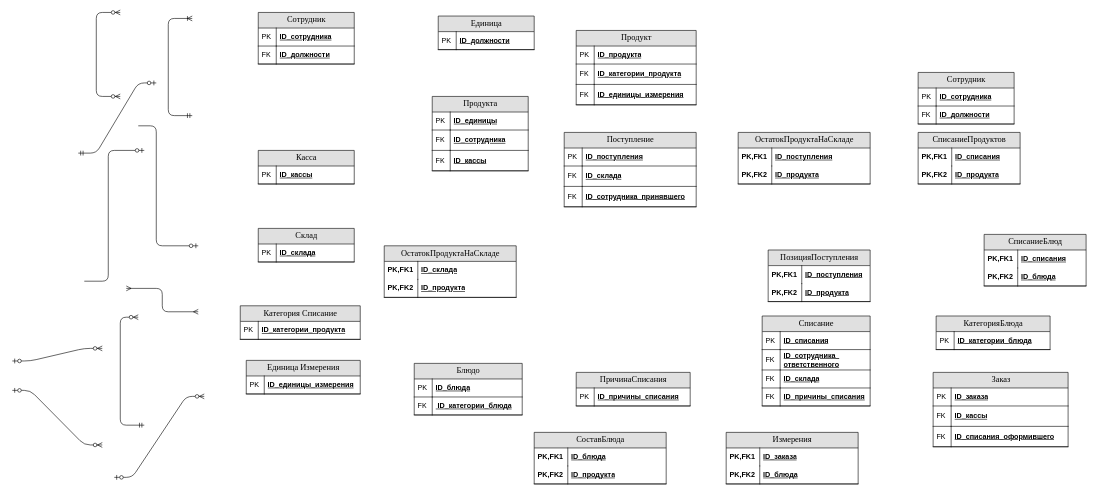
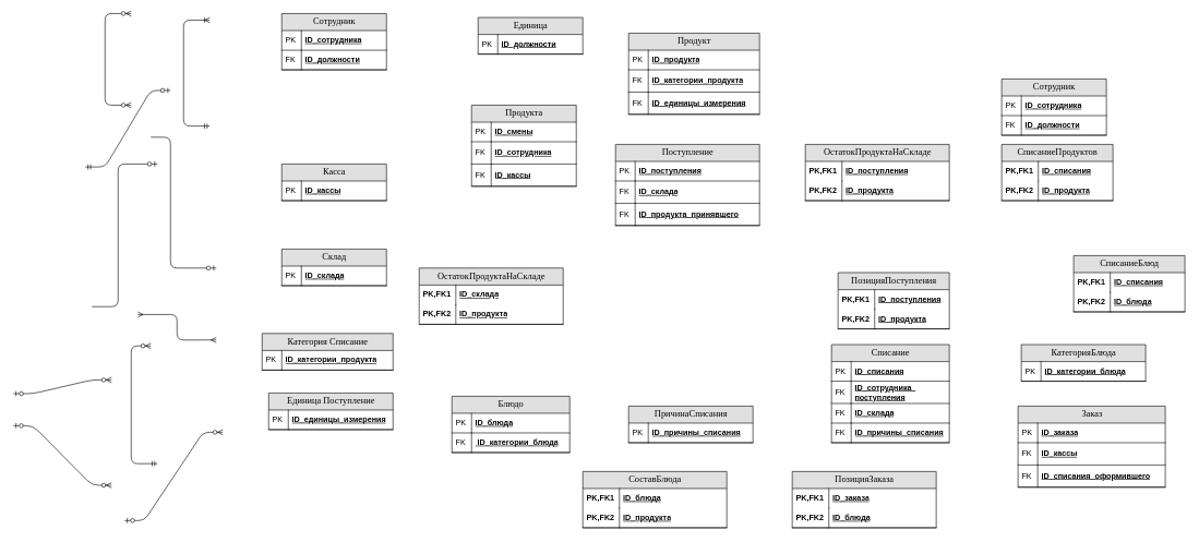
- <mxCell id="43" value="ID_единицы" style="shape=partialRectangle;top=0;left=0;right=0;bottom=1;html=1;align=left;verticalAlign=middle;fillColor=none;spacingLeft=34;spacingRight=4;whiteSpace=wrap;overflow=hidden;rotatable=0;points=[[0,0.5],[1,0.5]];portConstraint=eastwest;dropTarget=0;fontStyle=5;" vertex="1" parent="42"><mxGeometry y="26" width="160" height="30" as="geometry" /></mxCell>
+ <mxCell id="43" value="ID_смены" style="shape=partialRectangle;top=0;left=0;right=0;bottom=1;html=1;align=left;verticalAlign=middle;fillColor=none;spacingLeft=34;spacingRight=4;whiteSpace=wrap;overflow=hidden;rotatable=0;points=[[0,0.5],[1,0.5]];portConstraint=eastwest;dropTarget=0;fontStyle=5;" vertex="1" parent="42"><mxGeometry y="26" width="160" height="30" as="geometry" /></mxCell>
- <mxCell id="66" value="ID_сотрудника_принявшего" style="shape=partialRectangle;top=0;left=0;right=0;bottom=1;html=1;align=left;verticalAlign=middle;fillColor=none;spacingLeft=34;spacingRight=4;whiteSpace=wrap;overflow=hidden;rotatable=0;points=[[0,0.5],[1,0.5]];portConstraint=eastwest;dropTarget=0;fontStyle=5;" vertex="1" parent="61"><mxGeometry y="90" width="220" height="34" as="geometry" /></mxCell>
+ <mxCell id="66" value="ID_продукта_принявшего" style="shape=partialRectangle;top=0;left=0;right=0;bottom=1;html=1;align=left;verticalAlign=middle;fillColor=none;spacingLeft=34;spacingRight=4;whiteSpace=wrap;overflow=hidden;rotatable=0;points=[[0,0.5],[1,0.5]];portConstraint=eastwest;dropTarget=0;fontStyle=5;" vertex="1" parent="61"><mxGeometry y="90" width="220" height="34" as="geometry" /></mxCell>
- <mxCell id="79" value="ID_сотрудника_&lt;div&gt;ответственного&lt;/div&gt;" style="shape=partialRectangle;top=0;left=0;right=0;bottom=1;html=1;align=left;verticalAlign=middle;fillColor=none;spacingLeft=34;spacingRight=4;whiteSpace=wrap;overflow=hidden;rotatable=0;points=[[0,0.5],[1,0.5]];portConstraint=eastwest;dropTarget=0;fontStyle=5;" vertex="1" parent="76"><mxGeometry y="56" width="180" height="34" as="geometry" /></mxCell>
+ <mxCell id="79" value="ID_сотрудника_&lt;div&gt;поступления&lt;/div&gt;" style="shape=partialRectangle;top=0;left=0;right=0;bottom=1;html=1;align=left;verticalAlign=middle;fillColor=none;spacingLeft=34;spacingRight=4;whiteSpace=wrap;overflow=hidden;rotatable=0;points=[[0,0.5],[1,0.5]];portConstraint=eastwest;dropTarget=0;fontStyle=5;" vertex="1" parent="76"><mxGeometry y="56" width="180" height="34" as="geometry" /></mxCell>
- <mxCell id="33" value="Единица Измерения" style="swimlane;html=1;fontStyle=0;childLayout=stackLayout;horizontal=1;startSize=26;fillColor=#e0e0e0;horizontalStack=0;resizeParent=1;resizeLast=0;collapsible=1;marginBottom=0;swimlaneFillColor=#ffffff;align=center;rounded=0;shadow=0;comic=0;labelBackgroundColor=none;strokeWidth=1;fontFamily=Verdana;fontSize=14" vertex="1" parent="1"><mxGeometry x="410" y="600" width="190" height="56" as="geometry" /></mxCell>
+ <mxCell id="33" value="Единица Поступление" style="swimlane;html=1;fontStyle=0;childLayout=stackLayout;horizontal=1;startSize=26;fillColor=#e0e0e0;horizontalStack=0;resizeParent=1;resizeLast=0;collapsible=1;marginBottom=0;swimlaneFillColor=#ffffff;align=center;rounded=0;shadow=0;comic=0;labelBackgroundColor=none;strokeWidth=1;fontFamily=Verdana;fontSize=14" vertex="1" parent="1"><mxGeometry x="410" y="600" width="190" height="56" as="geometry" /></mxCell>
- <mxCell id="115" value="Измерения" style="swimlane;html=1;fontStyle=0;childLayout=stackLayout;horizontal=1;startSize=26;fillColor=#e0e0e0;horizontalStack=0;resizeParent=1;resizeLast=0;collapsible=1;marginBottom=0;swimlaneFillColor=#ffffff;align=center;rounded=0;shadow=0;comic=0;labelBackgroundColor=none;strokeWidth=1;fontFamily=Verdana;fontSize=14" vertex="1" parent="1"><mxGeometry x="1210" y="720" width="220" height="86" as="geometry" /></mxCell>
+ <mxCell id="115" value="ПозицияЗаказа" style="swimlane;html=1;fontStyle=0;childLayout=stackLayout;horizontal=1;startSize=26;fillColor=#e0e0e0;horizontalStack=0;resizeParent=1;resizeLast=0;collapsible=1;marginBottom=0;swimlaneFillColor=#ffffff;align=center;rounded=0;shadow=0;comic=0;labelBackgroundColor=none;strokeWidth=1;fontFamily=Verdana;fontSize=14" vertex="1" parent="1"><mxGeometry x="1210" y="720" width="220" height="86" as="geometry" /></mxCell>
